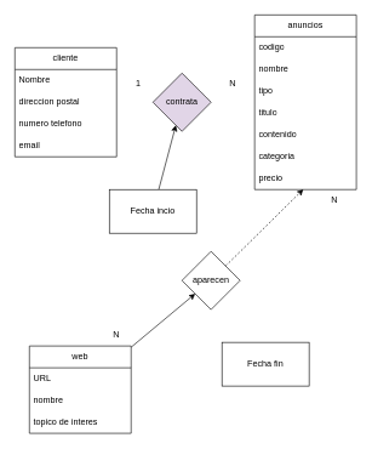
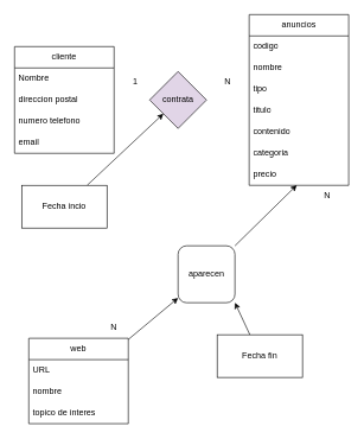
- <mxCell id="24" value="Fecha incio" style="rounded=0;whiteSpace=wrap;html=1;" vertex="1" parent="1"><mxGeometry x="150" y="260" width="120" height="60" as="geometry" /></mxCell>
+ <mxCell id="24" value="Fecha incio" style="rounded=0;whiteSpace=wrap;html=1;" vertex="1" parent="1"><mxGeometry x="30" y="260" width="120" height="60" as="geometry" /></mxCell>
- <mxCell id="22" style="edgeStyle=none;html=1;exitX=1;exitY=0;exitDx=0;exitDy=0;entryX=0.478;entryY=0.992;entryDx=0;entryDy=0;entryPerimeter=0;dashed=1;" edge="1" parent="1" source="21" target="14"><mxGeometry relative="1" as="geometry" /></mxCell>
+ <mxCell id="22" style="edgeStyle=none;html=1;exitX=1;exitY=0;exitDx=0;exitDy=0;entryX=0.478;entryY=0.992;entryDx=0;entryDy=0;entryPerimeter=0;" edge="1" parent="1" source="21" target="14"><mxGeometry relative="1" as="geometry" /></mxCell>
- <mxCell id="21" value="aparecen" style="rhombus;whiteSpace=wrap;html=1;" vertex="1" parent="1"><mxGeometry x="250" y="345" width="80" height="80" as="geometry" /></mxCell>
+ <mxCell id="21" value="aparecen" style="whiteSpace=wrap;html=1;rounded=1;" vertex="1" parent="1"><mxGeometry x="250" y="345" width="80" height="80" as="geometry" /></mxCell>
+ <mxCell id="25" style="edgeStyle=none;html=1;entryX=1;entryY=1;entryDx=0;entryDy=0;" edge="1" parent="1" source="26" target="21"><mxGeometry relative="1" as="geometry" /></mxCell>
